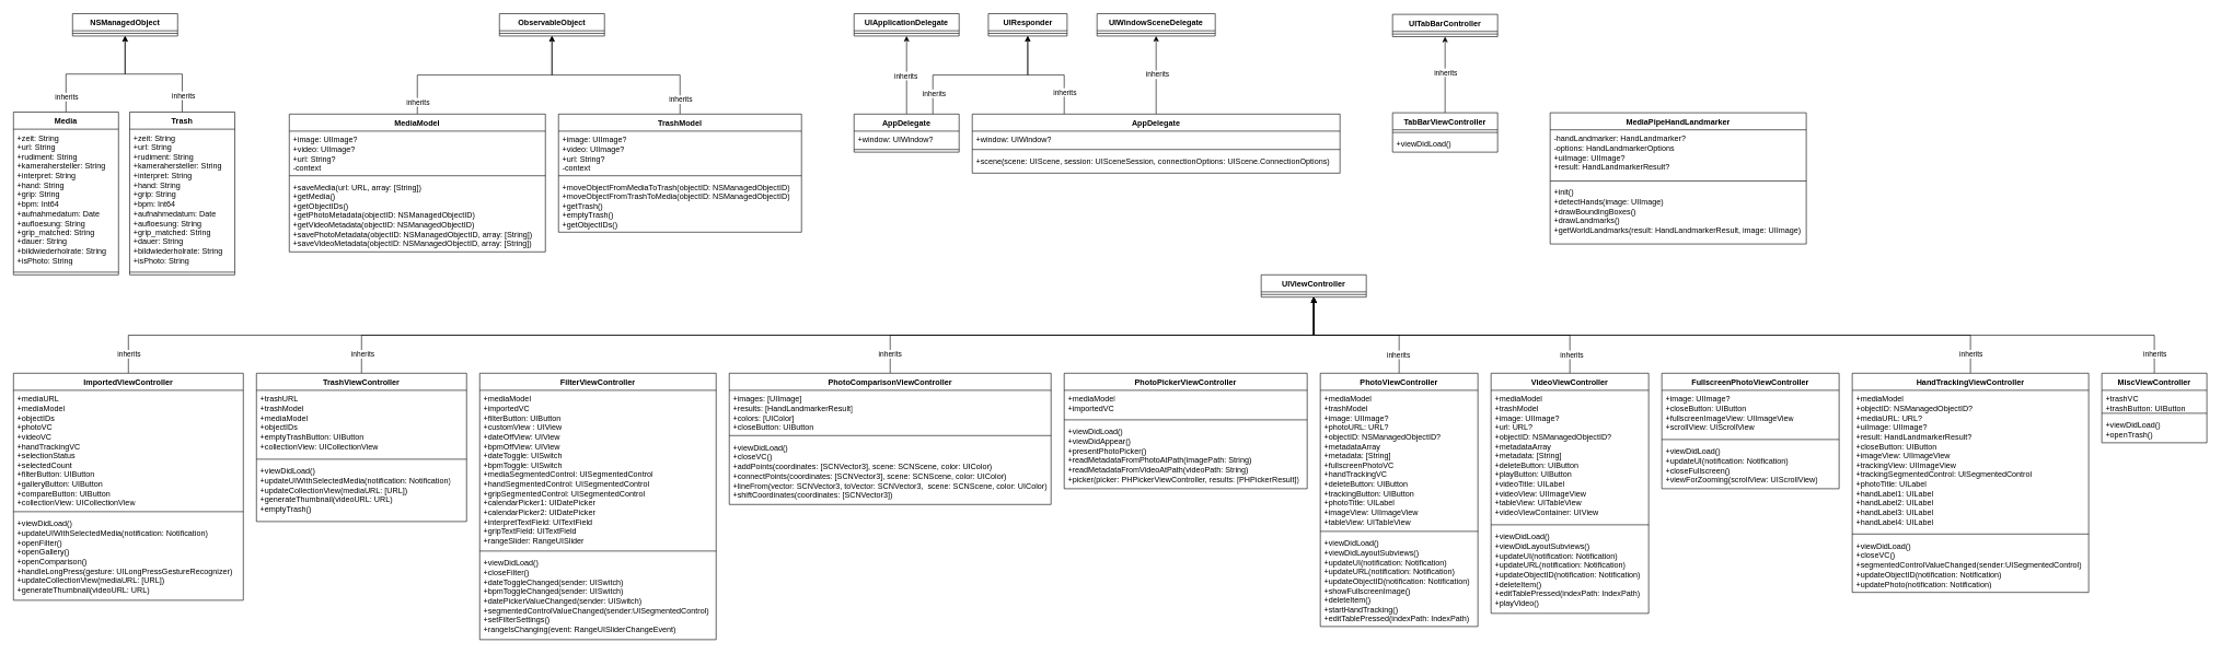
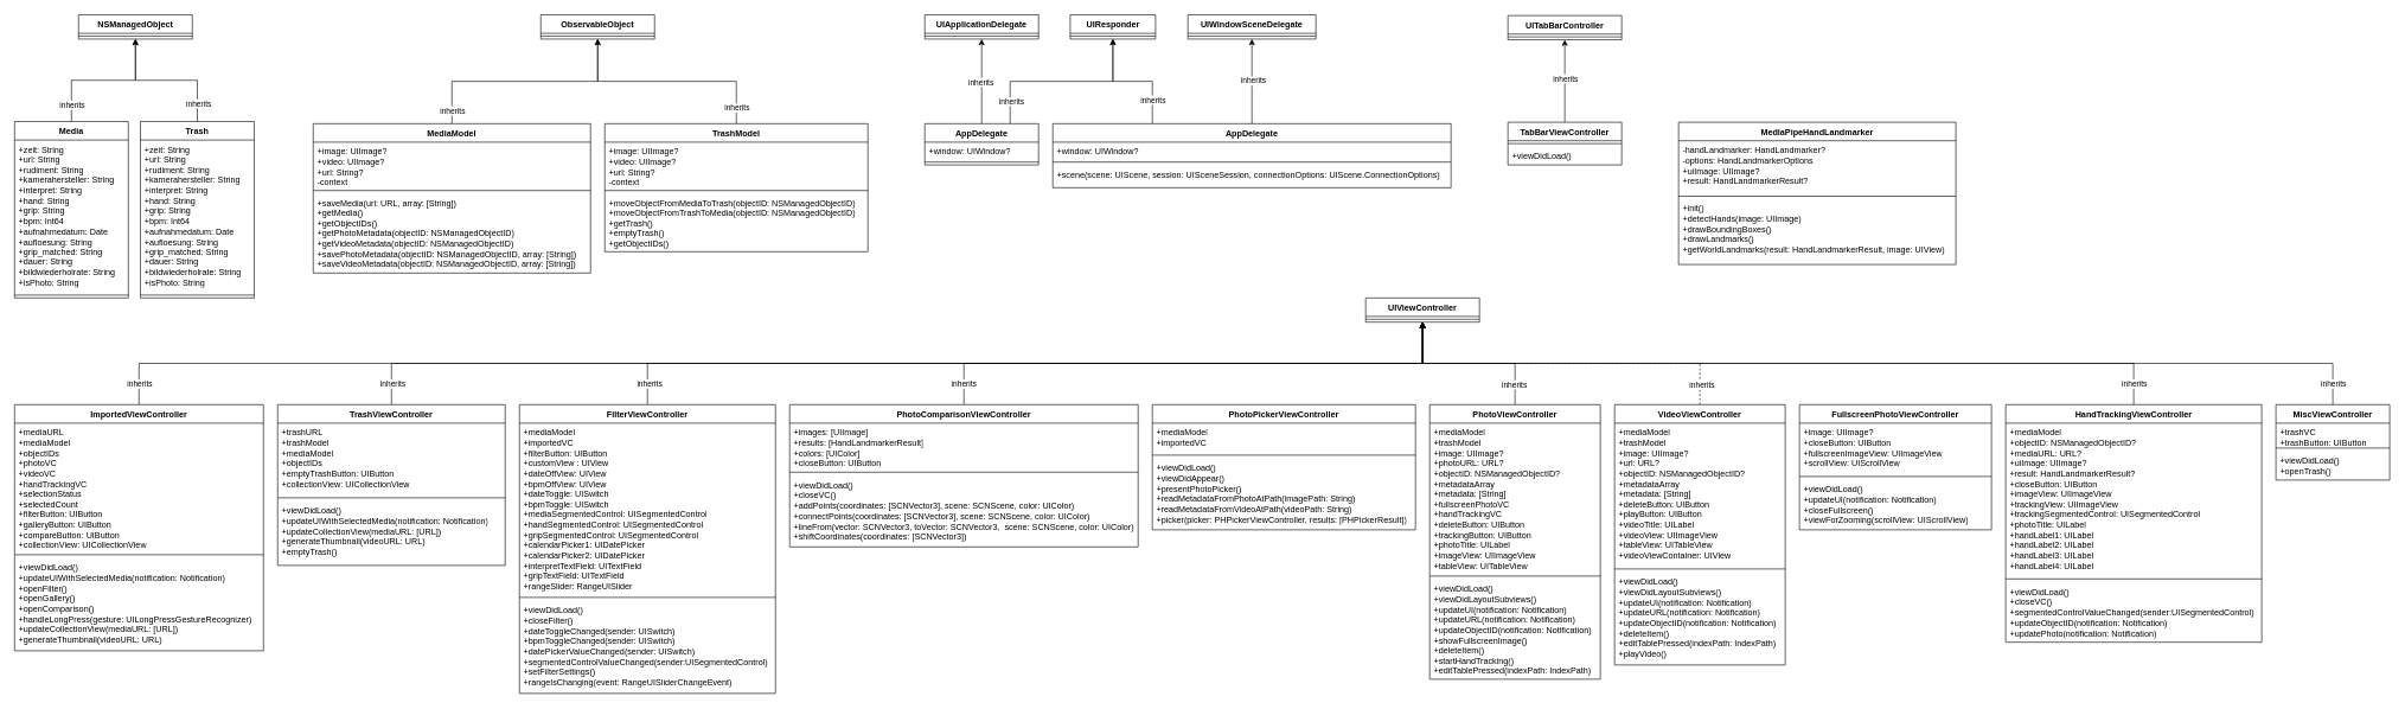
- <mxCell id="117" value="+init()&lt;br&gt;+detectHands(image: UIImage)&lt;br&gt;+drawBoundingBoxes()&lt;br&gt;+drawLandmarks()&lt;br&gt;+getWorldLandmarks(result: HandLandmarkerResult, image: UIImage)" style="text;strokeColor=none;fillColor=none;align=left;verticalAlign=top;spacingLeft=4;spacingRight=4;overflow=hidden;rotatable=0;points=[[0,0.5],[1,0.5]];portConstraint=eastwest;whiteSpace=wrap;html=1;" vertex="1" parent="114"><mxGeometry y="108" width="390" height="92" as="geometry" /></mxCell>
+ <mxCell id="117" value="+init()&lt;br&gt;+detectHands(image: UIImage)&lt;br&gt;+drawBoundingBoxes()&lt;br&gt;+drawLandmarks()&lt;br&gt;+getWorldLandmarks(result: HandLandmarkerResult, image: UIView)" style="text;strokeColor=none;fillColor=none;align=left;verticalAlign=top;spacingLeft=4;spacingRight=4;overflow=hidden;rotatable=0;points=[[0,0.5],[1,0.5]];portConstraint=eastwest;whiteSpace=wrap;html=1;" vertex="1" parent="114"><mxGeometry y="108" width="390" height="92" as="geometry" /></mxCell>
+ <mxCell id="11" style="edgeStyle=orthogonalEdgeStyle;rounded=0;orthogonalLoop=1;jettySize=auto;html=1;exitX=0.5;exitY=0;exitDx=0;exitDy=0;entryX=0.5;entryY=1;entryDx=0;entryDy=0;" parent="1" source="13" target="9" edge="1"><mxGeometry relative="1" as="geometry" /></mxCell>
+ <mxCell id="12" value="inherits" style="edgeLabel;html=1;align=center;verticalAlign=middle;resizable=0;points=[];" parent="11" vertex="1" connectable="0"><mxGeometry x="-0.951" y="-2" relative="1" as="geometry"><mxPoint as="offset" /></mxGeometry></mxCell>
- <mxCell id="61" style="edgeStyle=orthogonalEdgeStyle;rounded=0;orthogonalLoop=1;jettySize=auto;html=1;exitX=0.5;exitY=0;exitDx=0;exitDy=0;entryX=0.5;entryY=1;entryDx=0;entryDy=0;" parent="1" source="63" target="9" edge="1"><mxGeometry relative="1" as="geometry" /></mxCell>
+ <mxCell id="61" style="edgeStyle=orthogonalEdgeStyle;rounded=0;orthogonalLoop=1;jettySize=auto;html=1;exitX=0.5;exitY=0;exitDx=0;exitDy=0;entryX=0.5;entryY=1;entryDx=0;entryDy=0;dashed=1;" parent="1" source="63" target="9" edge="1"><mxGeometry relative="1" as="geometry" /></mxCell>
